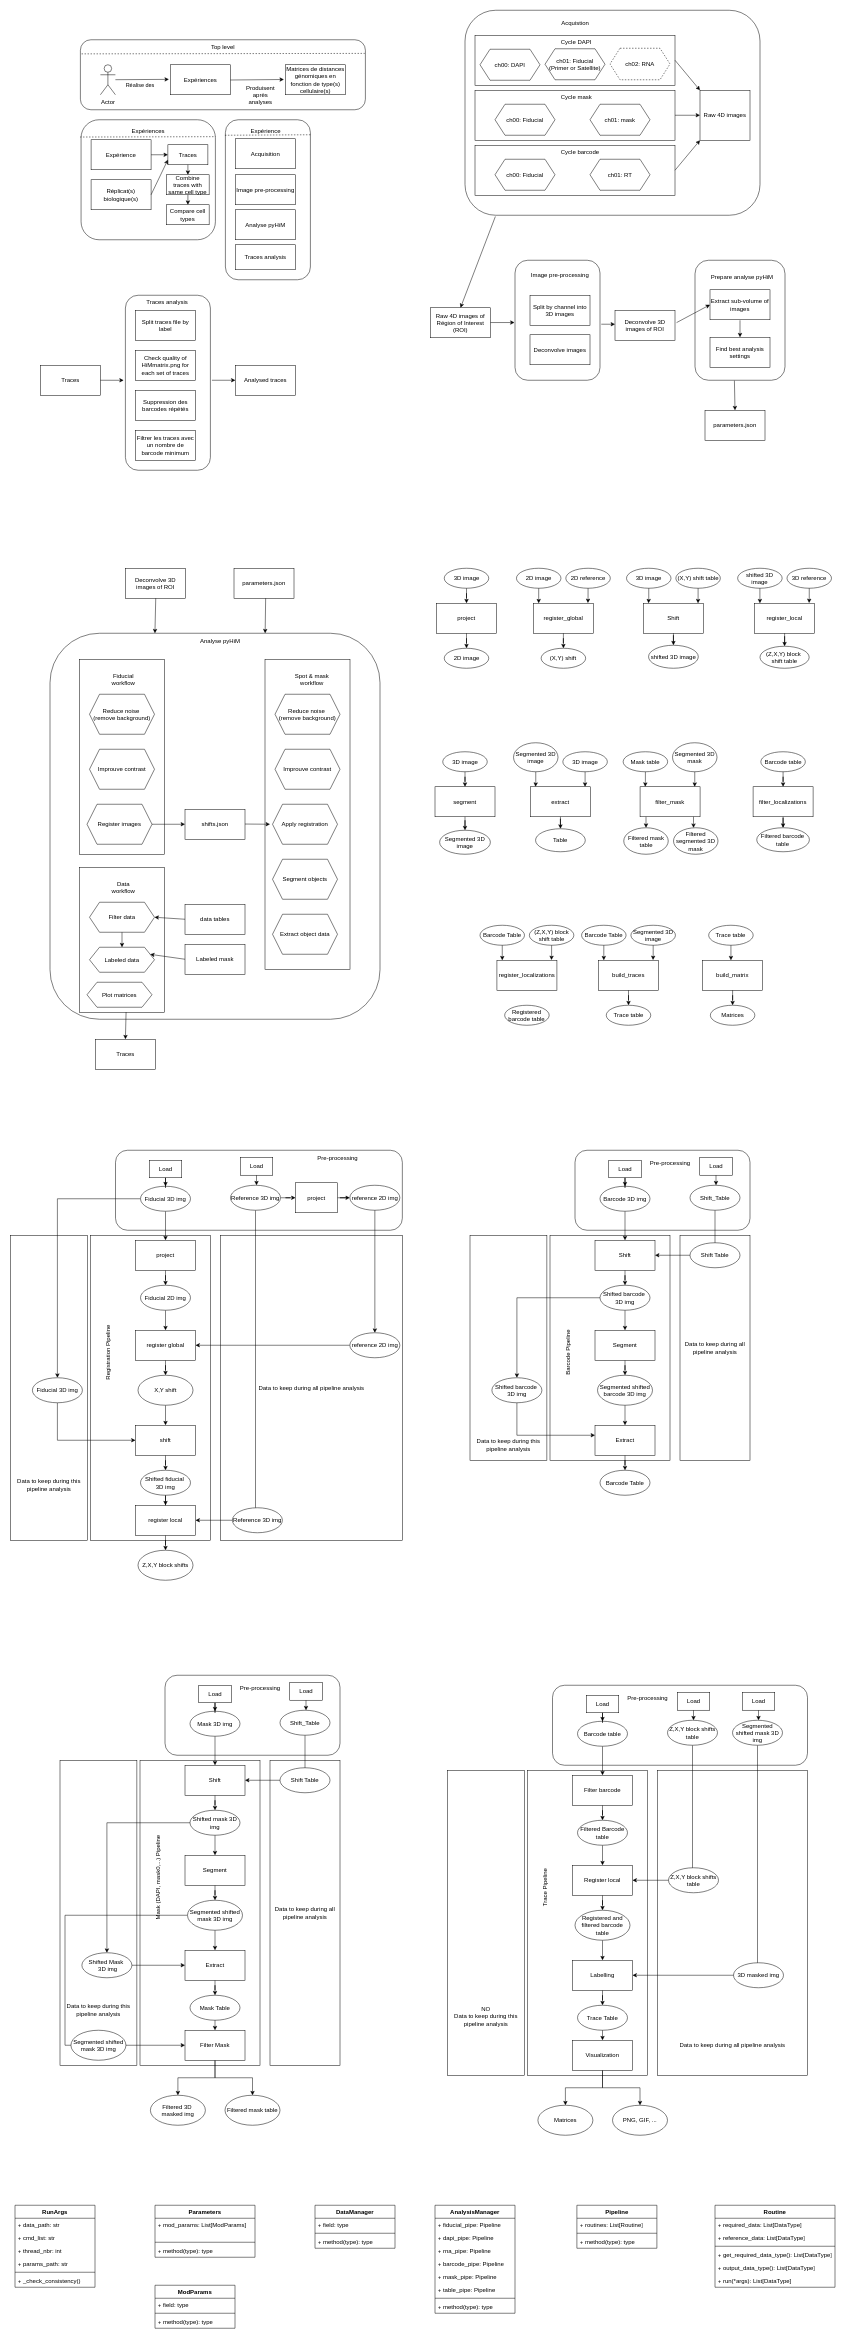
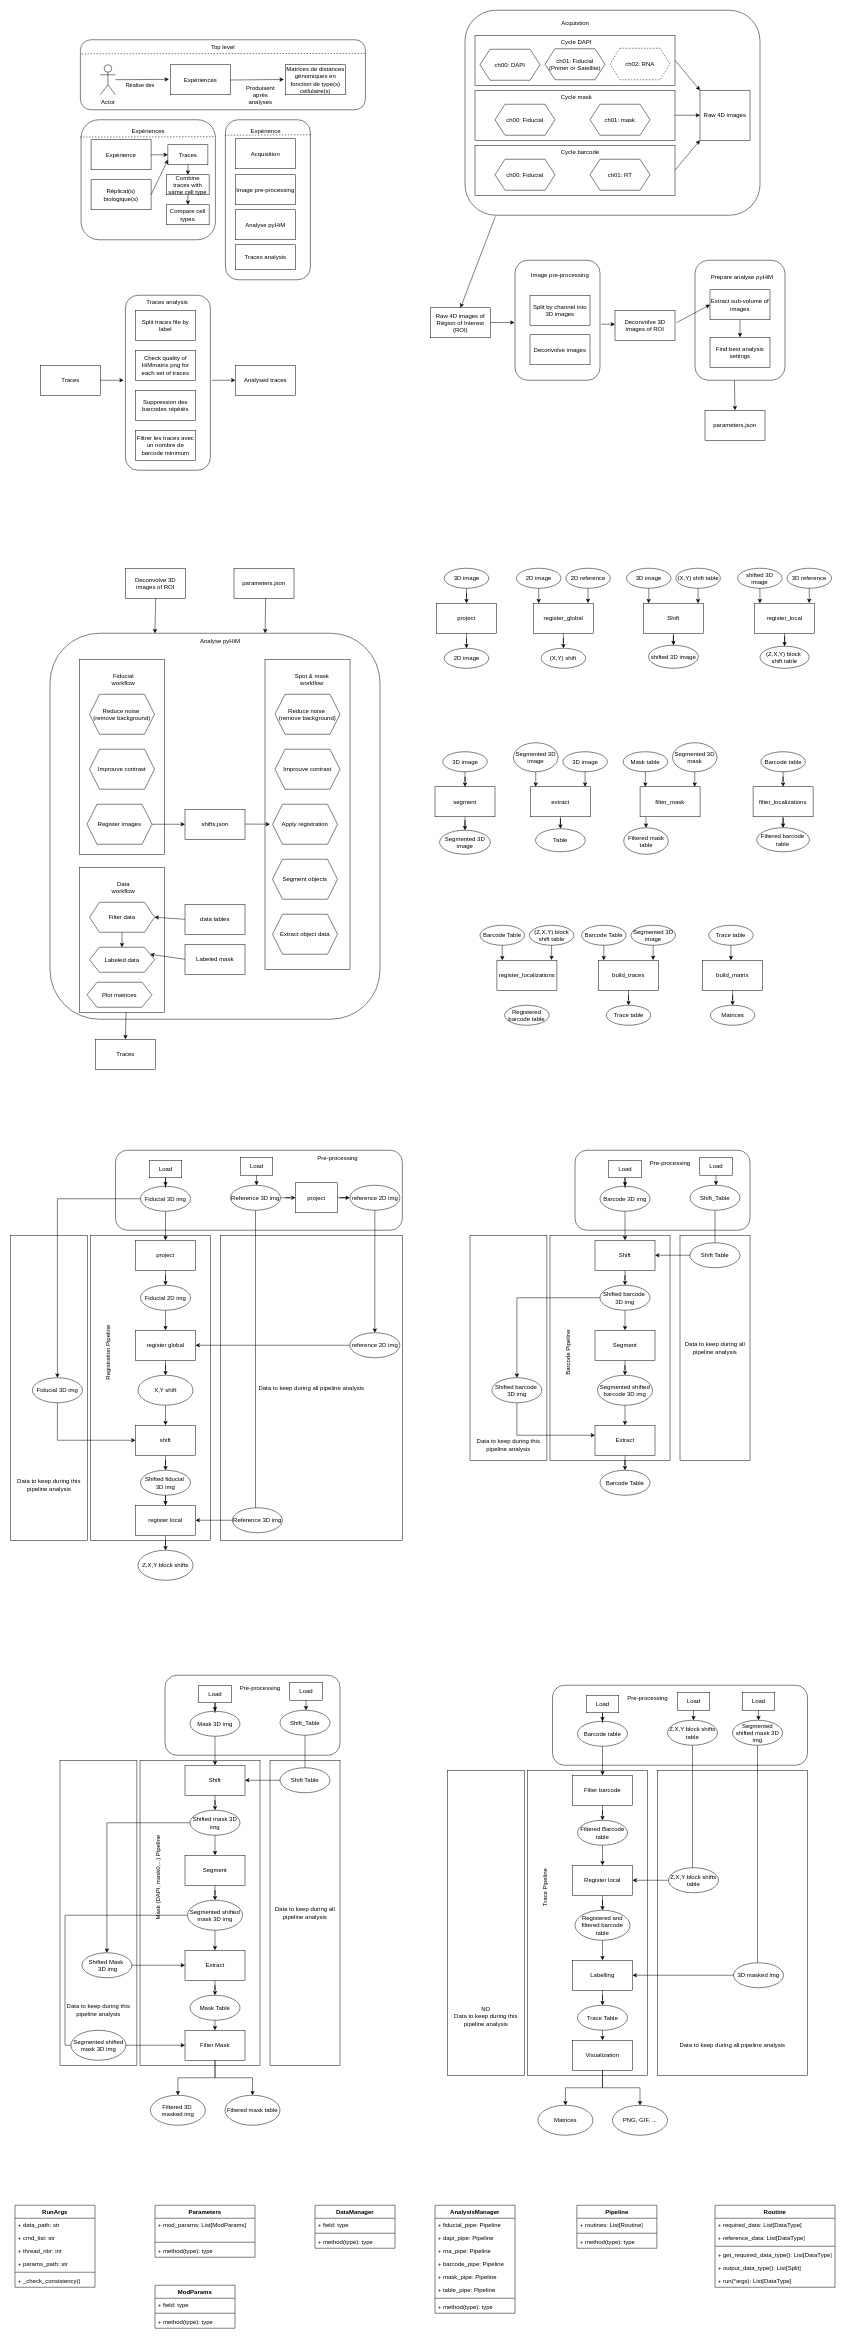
- <mxCell id="331" style="edgeStyle=orthogonalEdgeStyle;rounded=0;orthogonalLoop=1;jettySize=auto;html=1;fillColor=none;" edge="1" parent="1" source="332" target="338"><mxGeometry relative="1" as="geometry"><Array as="points"><mxPoint x="1386" y="1645" /><mxPoint x="1386" y="1645" /></Array></mxGeometry></mxCell>
- <mxCell id="338" value="Filtered segmented 3D mask" style="ellipse;whiteSpace=wrap;html=1;fillColor=none;" vertex="1" parent="1"><mxGeometry x="1346" y="1655" width="89" height="53" as="geometry" /></mxCell>
- <mxCell id="141" value="+ output_data_type(): List[DataType]" style="text;strokeColor=none;fillColor=none;align=left;verticalAlign=top;spacingLeft=4;spacingRight=4;overflow=hidden;rotatable=0;points=[[0,0.5],[1,0.5]];portConstraint=eastwest;whiteSpace=wrap;html=1;" vertex="1" parent="136"><mxGeometry y="112" width="240" height="26" as="geometry" /></mxCell>
+ <mxCell id="141" value="+ output_data_type(): List[Split]" style="text;strokeColor=none;fillColor=none;align=left;verticalAlign=top;spacingLeft=4;spacingRight=4;overflow=hidden;rotatable=0;points=[[0,0.5],[1,0.5]];portConstraint=eastwest;whiteSpace=wrap;html=1;" vertex="1" parent="136"><mxGeometry y="112" width="240" height="26" as="geometry" /></mxCell>
